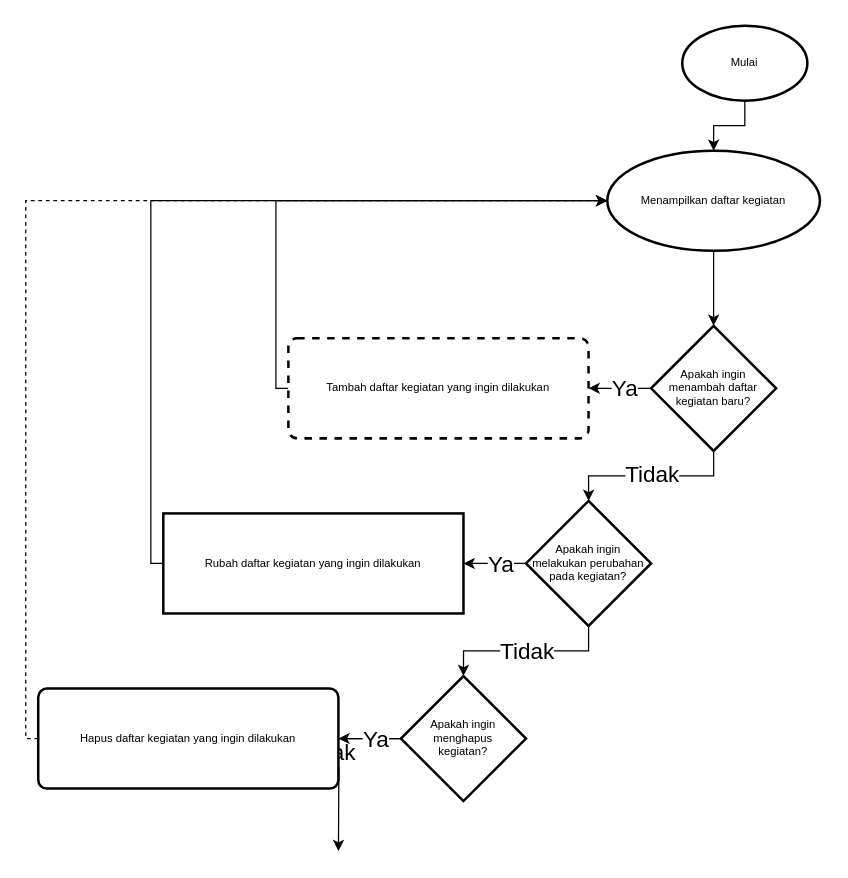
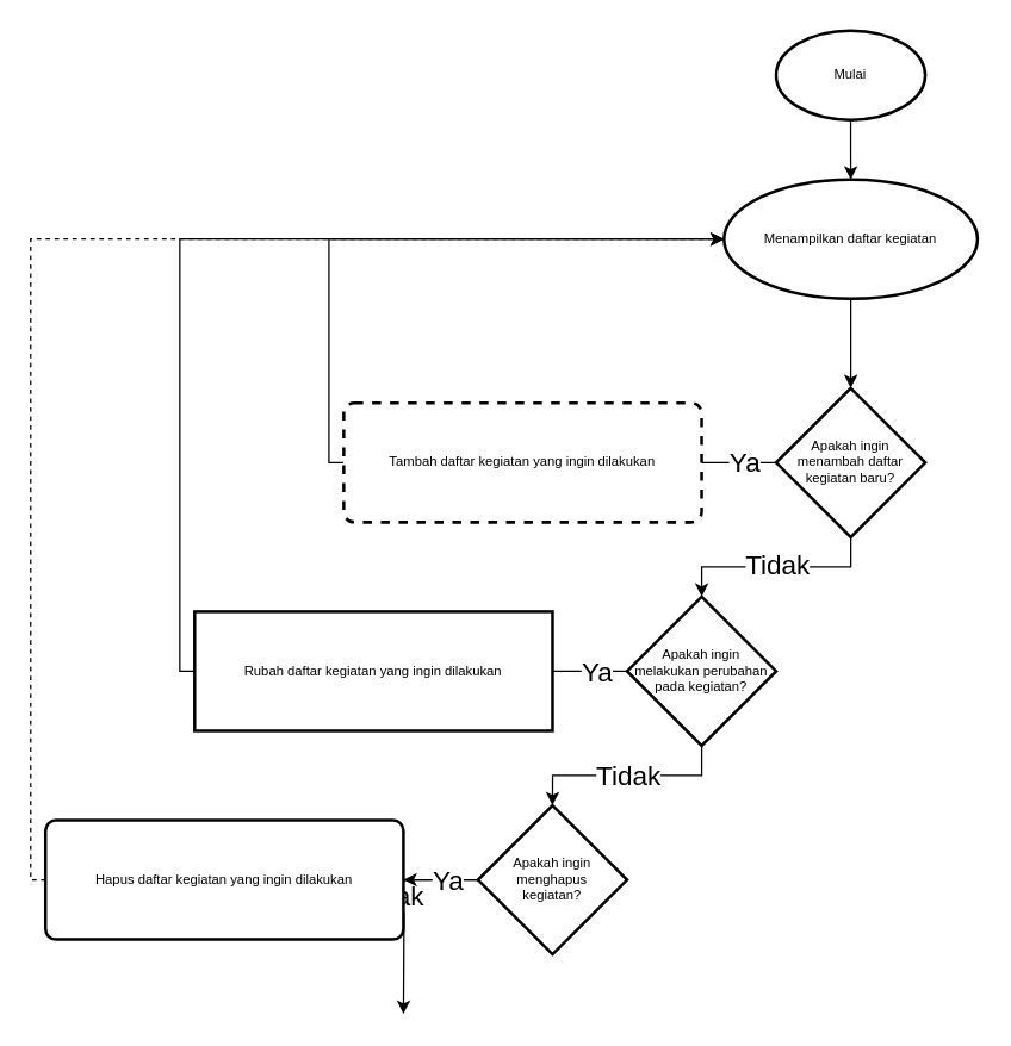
- <mxCell id="24" value="Mulai" style="strokeWidth=2;html=1;shape=mxgraph.flowchart.start_1;whiteSpace=wrap;fontSize=9;" vertex="1" parent="1"><mxGeometry x="545" y="20" width="100" height="60" as="geometry" /></mxCell>
+ <mxCell id="24" value="Mulai" style="strokeWidth=2;html=1;shape=mxgraph.flowchart.start_1;whiteSpace=wrap;fontSize=9;" vertex="1" parent="1"><mxGeometry x="520" y="20" width="100" height="60" as="geometry" /></mxCell>
- <mxCell id="14" style="edgeStyle=orthogonalEdgeStyle;rounded=0;orthogonalLoop=1;jettySize=auto;html=1;fontSize=9;" edge="1" parent="1" source="18" target="3"><mxGeometry relative="1" as="geometry" /></mxCell>
+ <mxCell id="14" style="edgeStyle=orthogonalEdgeStyle;rounded=0;orthogonalLoop=1;jettySize=auto;html=1;fontSize=9;endArrow=none;" edge="1" parent="1" source="18" target="3"><mxGeometry relative="1" as="geometry" /></mxCell>
- <mxCell id="6" style="edgeStyle=orthogonalEdgeStyle;rounded=0;orthogonalLoop=1;jettySize=auto;html=1;entryX=1;entryY=0.5;entryDx=0;entryDy=0;fontSize=9;" edge="1" parent="1" source="8" target="20"><mxGeometry relative="1" as="geometry" /></mxCell>
+ <mxCell id="6" style="edgeStyle=orthogonalEdgeStyle;rounded=0;orthogonalLoop=1;jettySize=auto;html=1;entryX=1;entryY=0.5;entryDx=0;entryDy=0;fontSize=9;endArrow=none;" edge="1" parent="1" source="8" target="20"><mxGeometry relative="1" as="geometry" /></mxCell>
